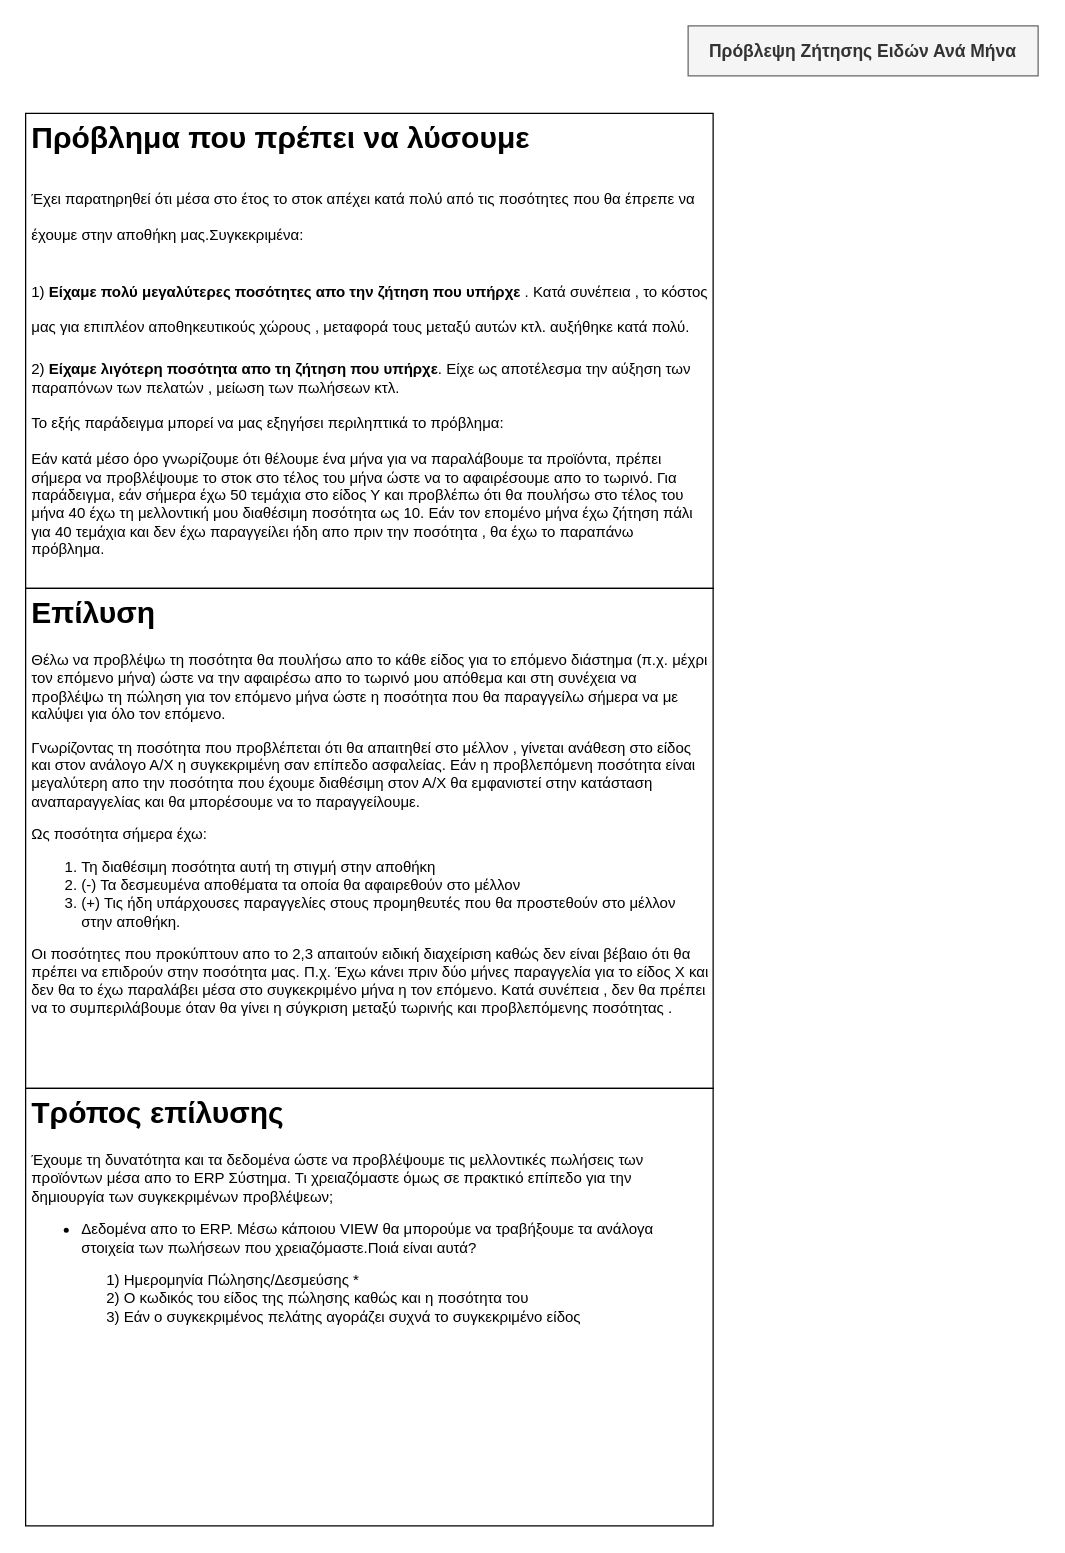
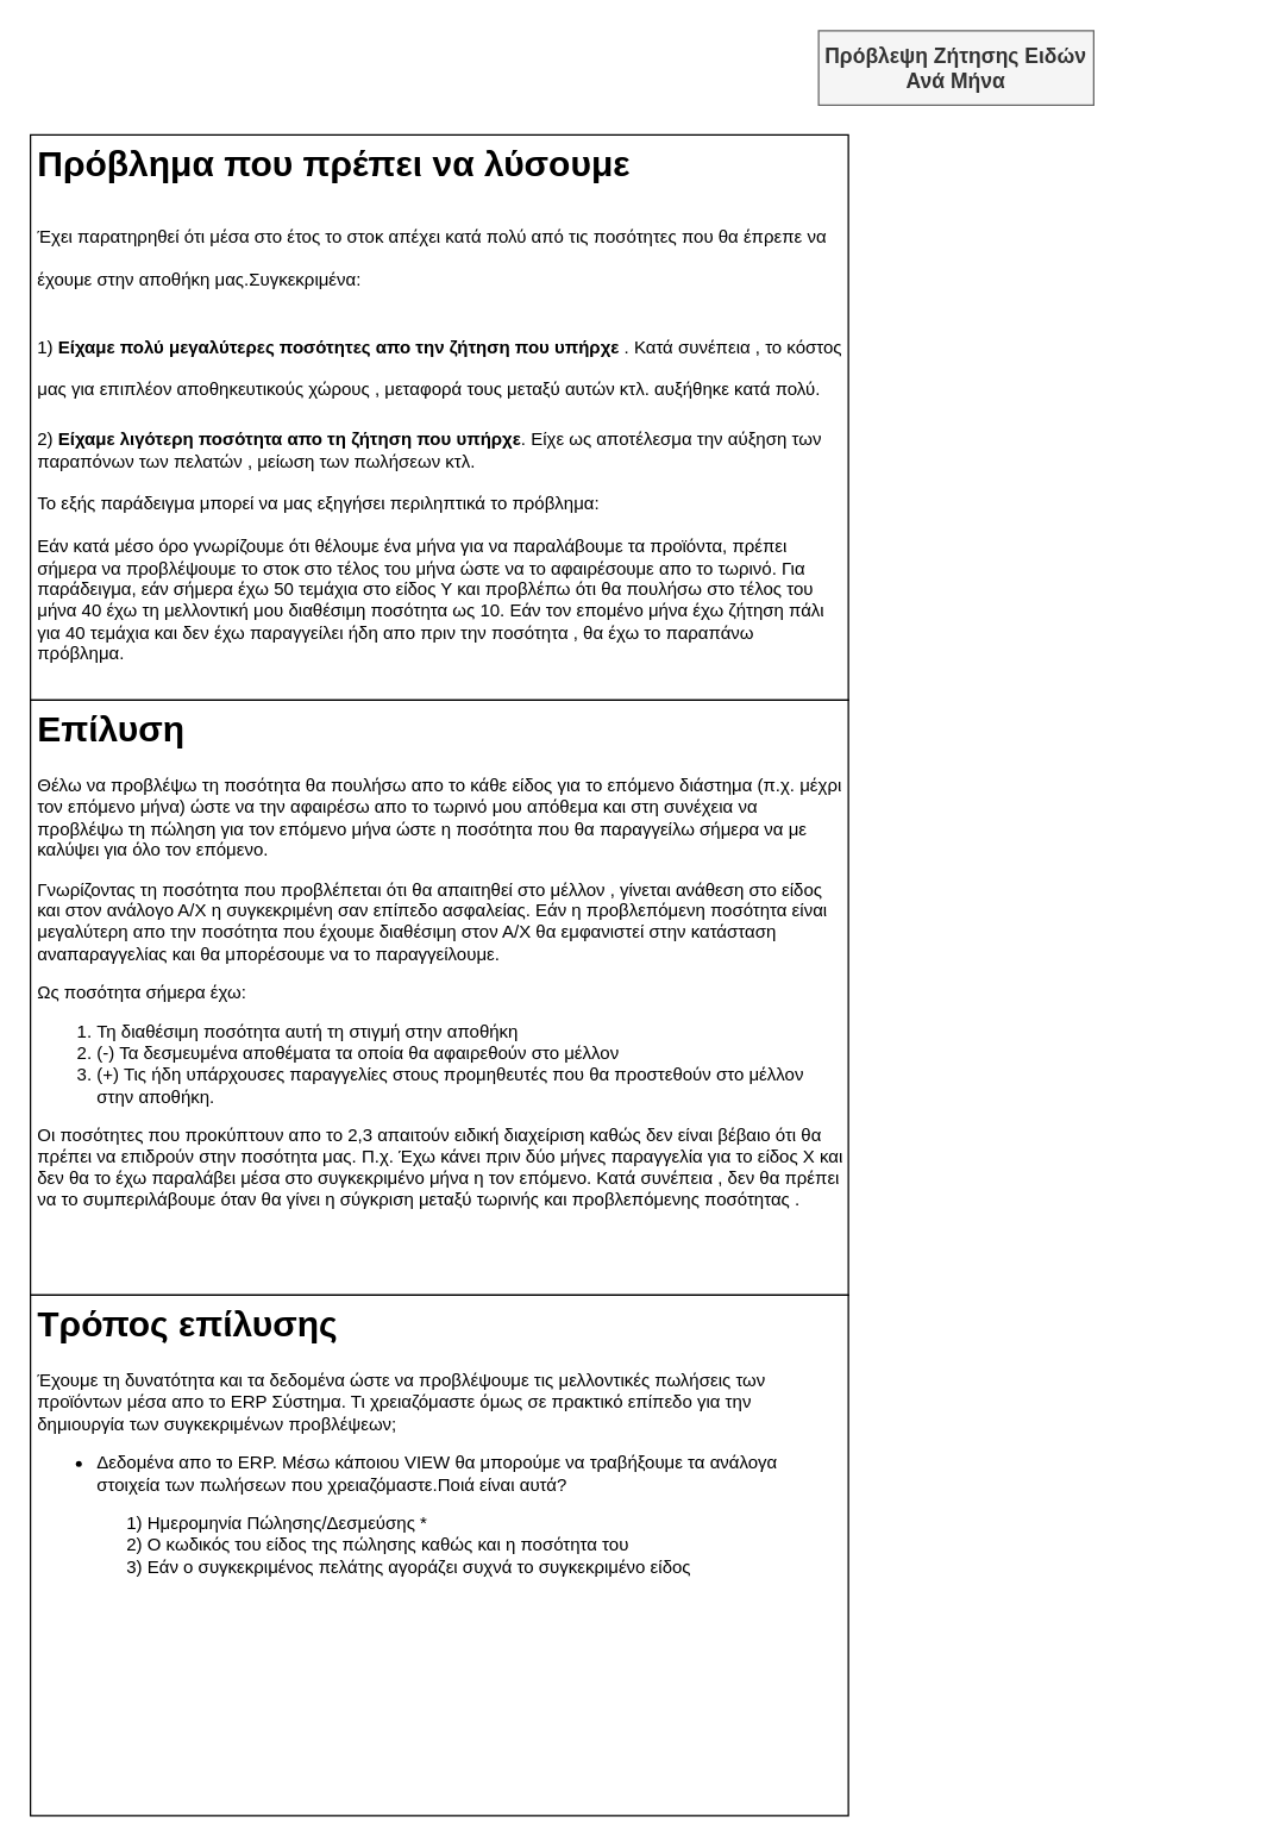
- <mxCell id="2" value="&lt;b&gt;&lt;font style=&quot;font-size: 14px&quot;&gt;Πρόβλεψη Ζήτησης Ειδών Ανά Μήνα&lt;/font&gt;&lt;/b&gt;" style="text;html=1;strokeColor=#666666;align=center;verticalAlign=middle;whiteSpace=wrap;rounded=0;fillColor=#f5f5f5;fontColor=#333333;" vertex="1" parent="1"><mxGeometry x="550" y="20" width="280" height="40" as="geometry" /></mxCell>
+ <mxCell id="2" value="&lt;b&gt;&lt;font style=&quot;font-size: 14px&quot;&gt;Πρόβλεψη Ζήτησης Ειδών Ανά Μήνα&lt;/font&gt;&lt;/b&gt;" style="text;html=1;strokeColor=#666666;align=center;verticalAlign=middle;whiteSpace=wrap;rounded=0;fillColor=#f5f5f5;fontColor=#333333;" vertex="1" parent="1"><mxGeometry x="550" y="20" width="185" height="50" as="geometry" /></mxCell>
